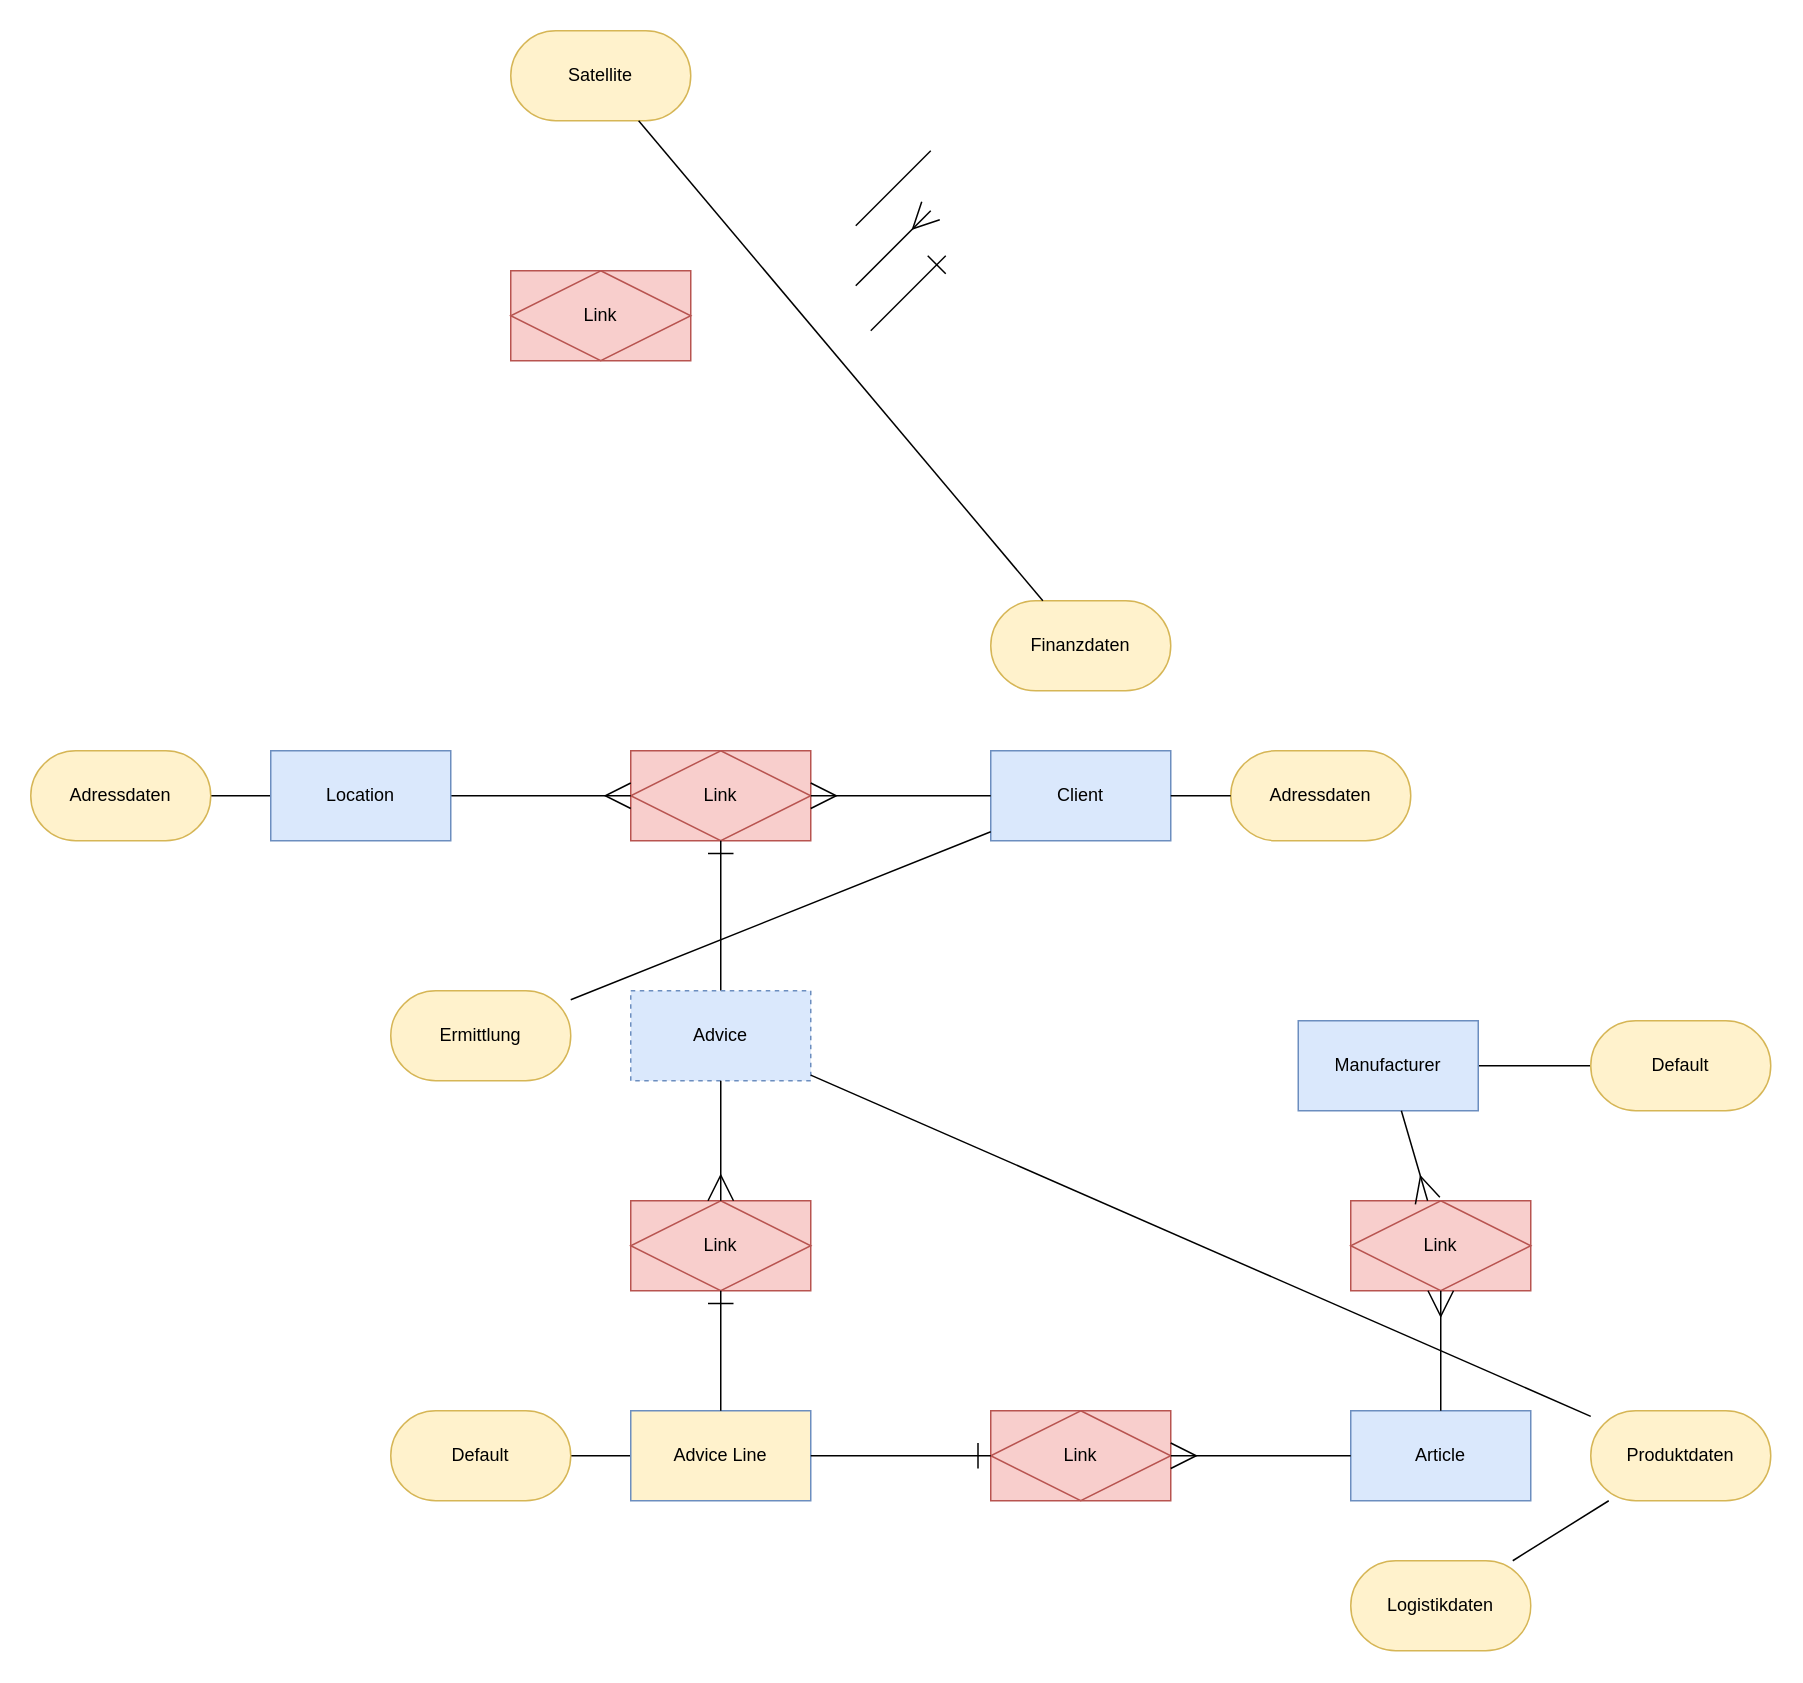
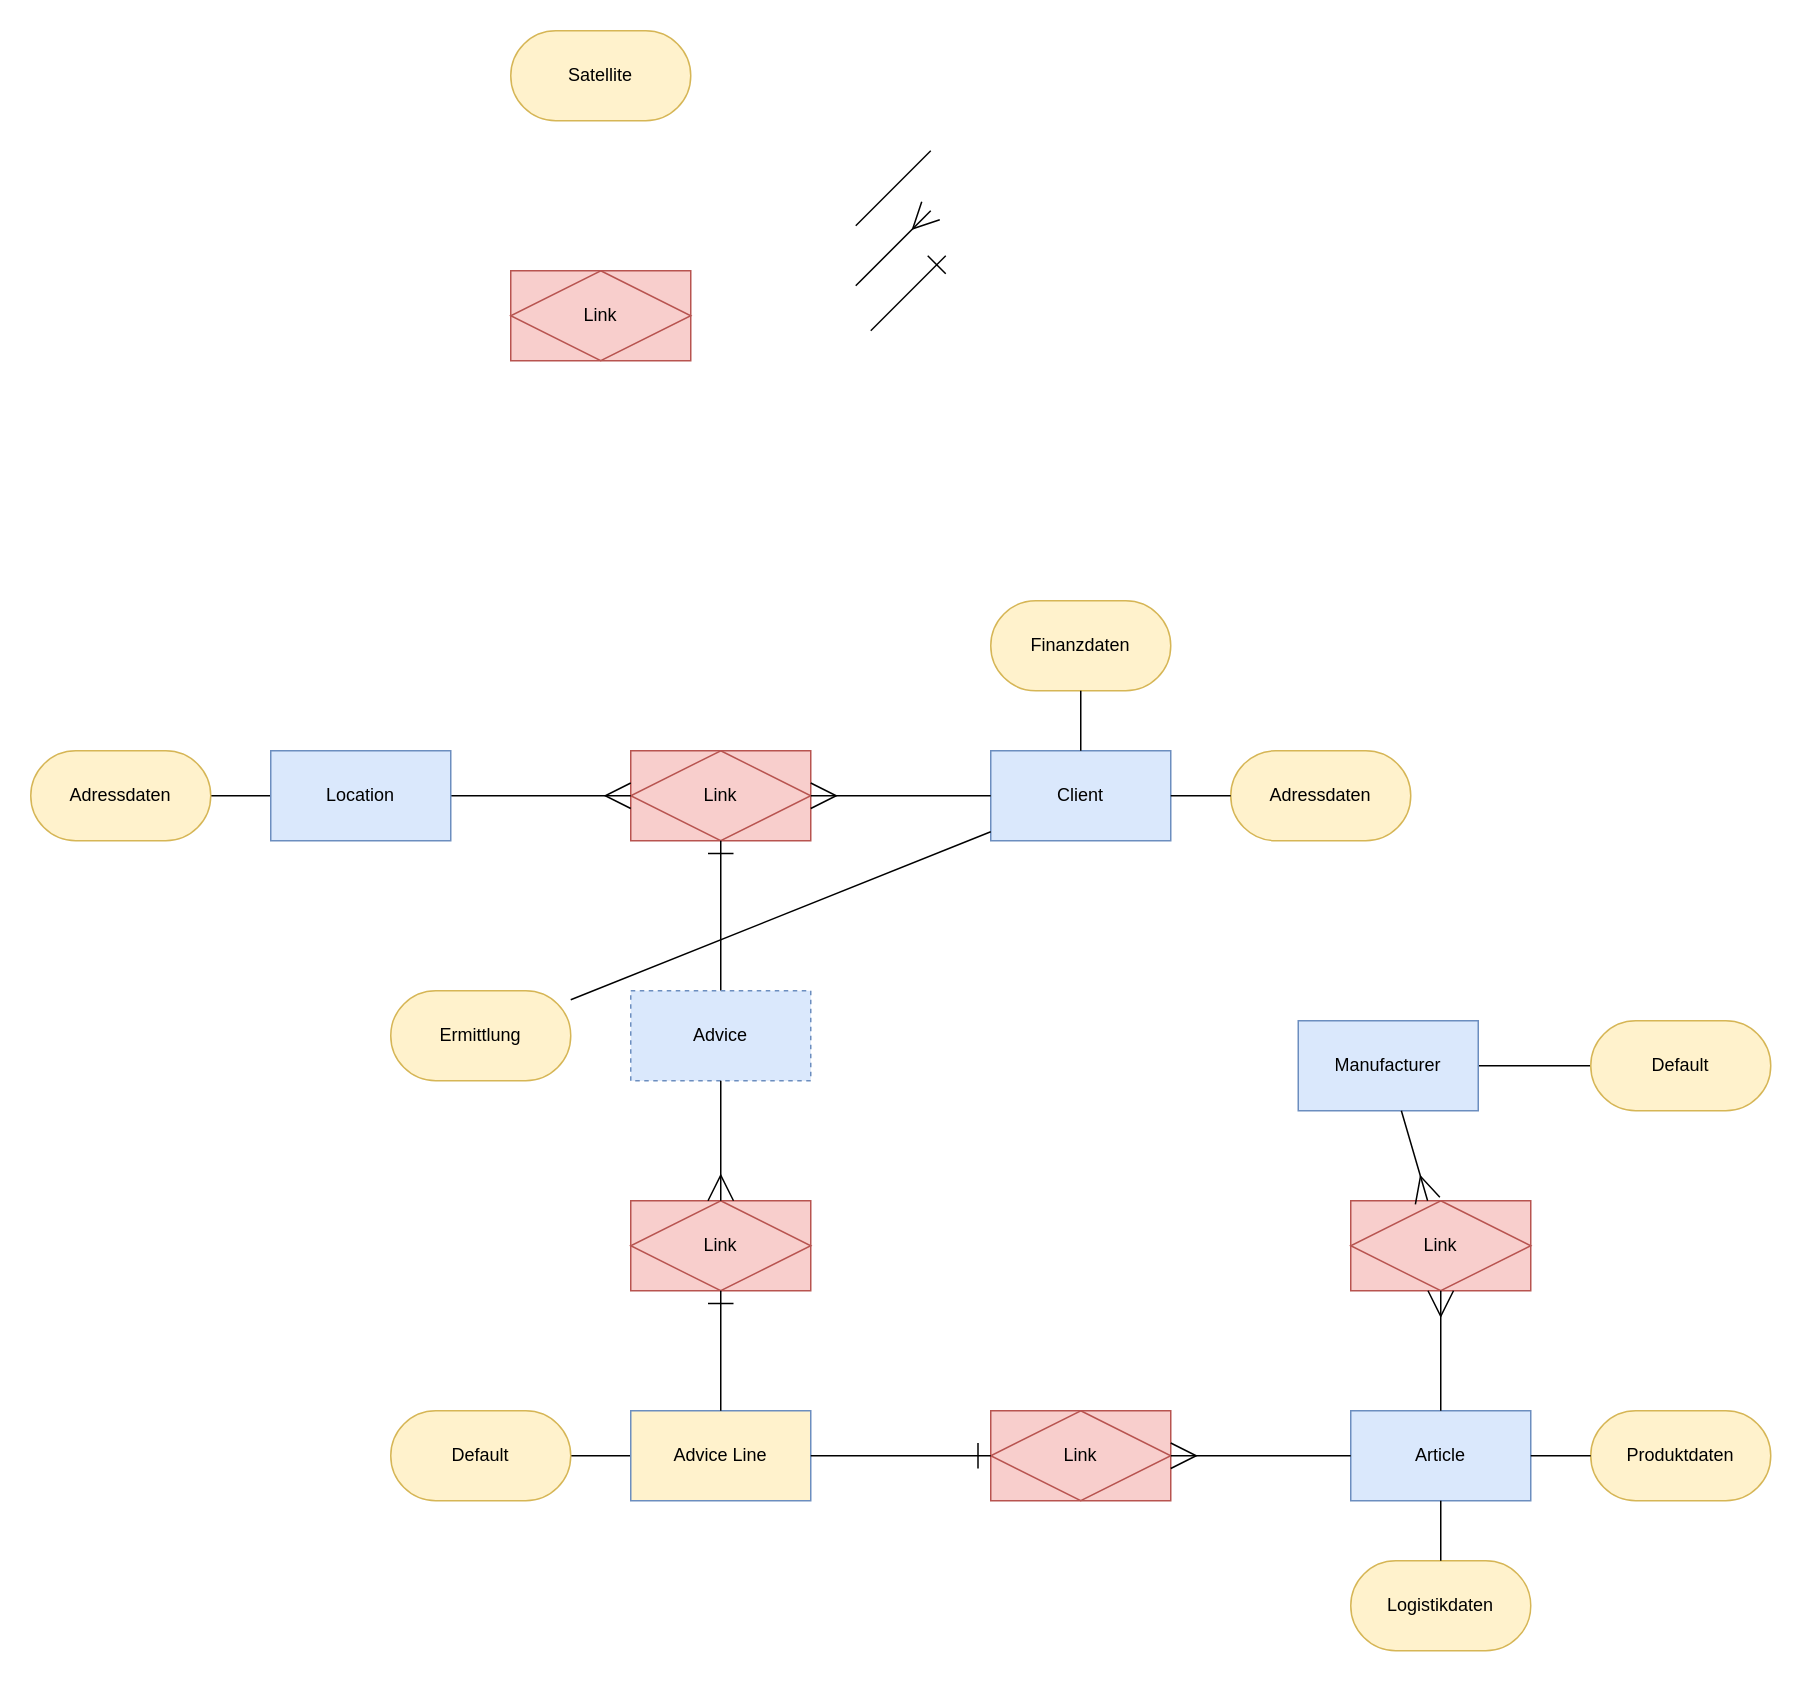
- <mxCell id="16" value="" style="endArrow=none;html=1;rounded=0;" edge="1" parent="1" source="13" target="2"><mxGeometry width="50" height="50" relative="1" as="geometry"><mxPoint x="-20" y="527" as="sourcePoint" /><mxPoint x="80" y="573" as="targetPoint" /></mxGeometry></mxCell>
+ <mxCell id="16" value="" style="endArrow=none;html=1;rounded=0;" edge="1" parent="1" source="13" target="7"><mxGeometry width="50" height="50" relative="1" as="geometry"><mxPoint x="-20" y="527" as="sourcePoint" /><mxPoint x="80" y="573" as="targetPoint" /></mxGeometry></mxCell>
- <mxCell id="30" value="" style="endArrow=none;html=1;rounded=0;" edge="1" parent="1" source="23" target="20"><mxGeometry width="50" height="50" relative="1" as="geometry"><mxPoint x="230" y="977" as="sourcePoint" /><mxPoint x="330" y="1023" as="targetPoint" /></mxGeometry></mxCell>
+ <mxCell id="30" value="" style="endArrow=none;html=1;rounded=0;" edge="1" parent="1" source="23" target="22"><mxGeometry width="50" height="50" relative="1" as="geometry"><mxPoint x="230" y="977" as="sourcePoint" /><mxPoint x="330" y="1023" as="targetPoint" /></mxGeometry></mxCell>
- <mxCell id="29" value="" style="endArrow=none;html=1;rounded=0;" edge="1" parent="1" source="26" target="23"><mxGeometry width="50" height="50" relative="1" as="geometry"><mxPoint x="220" y="967" as="sourcePoint" /><mxPoint x="320" y="1013" as="targetPoint" /></mxGeometry></mxCell>
+ <mxCell id="29" value="" style="endArrow=none;html=1;rounded=0;" edge="1" parent="1" source="26" target="22"><mxGeometry width="50" height="50" relative="1" as="geometry"><mxPoint x="220" y="967" as="sourcePoint" /><mxPoint x="320" y="1013" as="targetPoint" /></mxGeometry></mxCell>
